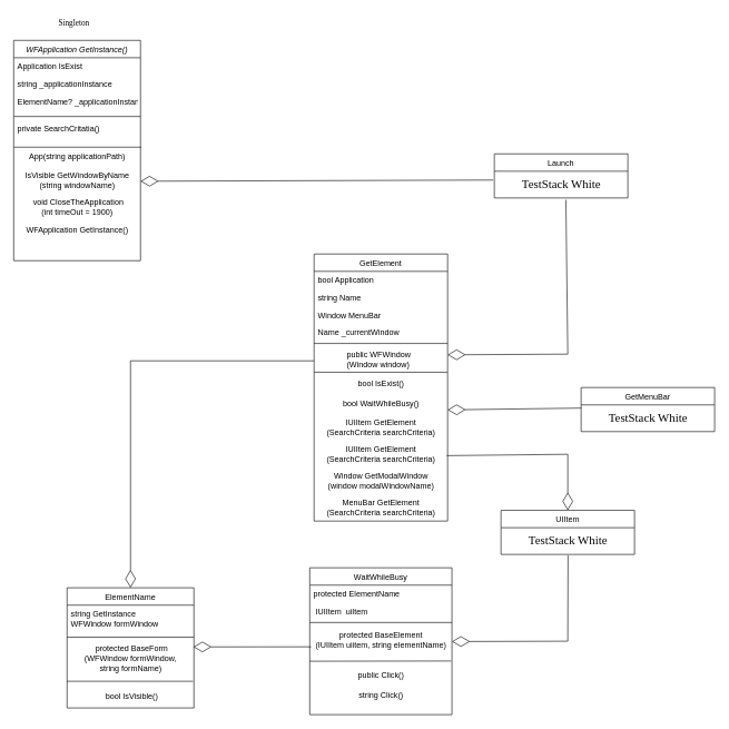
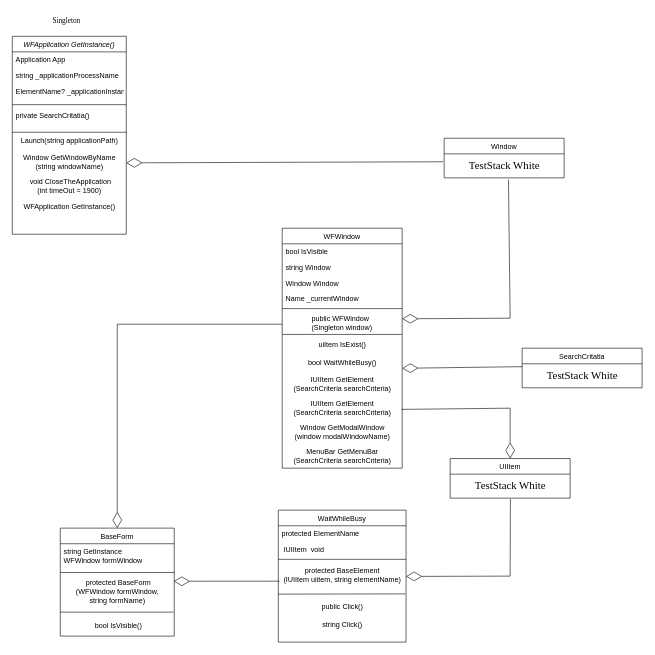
- <mxCell id="3" value="Application IsExist" style="text;align=left;verticalAlign=top;spacingLeft=4;spacingRight=4;overflow=hidden;rotatable=0;points=[[0,0.5],[1,0.5]];portConstraint=eastwest;" parent="2" vertex="1"><mxGeometry y="26" width="190" height="26" as="geometry" /></mxCell>
+ <mxCell id="3" value="Application App" style="text;align=left;verticalAlign=top;spacingLeft=4;spacingRight=4;overflow=hidden;rotatable=0;points=[[0,0.5],[1,0.5]];portConstraint=eastwest;" parent="2" vertex="1"><mxGeometry y="26" width="190" height="26" as="geometry" /></mxCell>
- <mxCell id="4" value="string _applicationInstance" style="text;align=left;verticalAlign=top;spacingLeft=4;spacingRight=4;overflow=hidden;rotatable=0;points=[[0,0.5],[1,0.5]];portConstraint=eastwest;rounded=0;shadow=0;html=0;" parent="2" vertex="1"><mxGeometry y="52" width="190" height="26" as="geometry" /></mxCell>
+ <mxCell id="4" value="string _applicationProcessName" style="text;align=left;verticalAlign=top;spacingLeft=4;spacingRight=4;overflow=hidden;rotatable=0;points=[[0,0.5],[1,0.5]];portConstraint=eastwest;rounded=0;shadow=0;html=0;" parent="2" vertex="1"><mxGeometry y="52" width="190" height="26" as="geometry" /></mxCell>
- <mxCell id="9" value="App(string applicationPath)" style="text;html=1;align=center;verticalAlign=middle;resizable=0;points=[];autosize=1;strokeColor=none;fillColor=none;" parent="2" vertex="1"><mxGeometry y="160" width="190" height="30" as="geometry" /></mxCell>
+ <mxCell id="9" value="Launch(string applicationPath)" style="text;html=1;align=center;verticalAlign=middle;resizable=0;points=[];autosize=1;strokeColor=none;fillColor=none;" parent="2" vertex="1"><mxGeometry y="160" width="190" height="30" as="geometry" /></mxCell>
- <mxCell id="42" value="Launch" style="swimlane;fontStyle=0;align=center;verticalAlign=top;childLayout=stackLayout;horizontal=1;startSize=26;horizontalStack=0;resizeParent=1;resizeLast=0;collapsible=1;marginBottom=0;rounded=0;shadow=0;strokeWidth=1;" parent="1" vertex="1"><mxGeometry x="740" y="230" width="200" height="66" as="geometry"><mxRectangle x="550" y="140" width="160" height="26" as="alternateBounds" /></mxGeometry></mxCell>
+ <mxCell id="42" value="Window" style="swimlane;fontStyle=0;align=center;verticalAlign=top;childLayout=stackLayout;horizontal=1;startSize=26;horizontalStack=0;resizeParent=1;resizeLast=0;collapsible=1;marginBottom=0;rounded=0;shadow=0;strokeWidth=1;" parent="1" vertex="1"><mxGeometry x="740" y="230" width="200" height="66" as="geometry"><mxRectangle x="550" y="140" width="160" height="26" as="alternateBounds" /></mxGeometry></mxCell>
- <mxCell id="10" value="IsVisible GetWindowByName&lt;br&gt;(string windowName)" style="text;html=1;align=center;verticalAlign=middle;resizable=0;points=[];autosize=1;strokeColor=none;fillColor=none;" parent="2" vertex="1"><mxGeometry y="190" width="190" height="40" as="geometry" /></mxCell>
+ <mxCell id="10" value="Window GetWindowByName&lt;br&gt;(string windowName)" style="text;html=1;align=center;verticalAlign=middle;resizable=0;points=[];autosize=1;strokeColor=none;fillColor=none;" parent="2" vertex="1"><mxGeometry y="190" width="190" height="40" as="geometry" /></mxCell>
- <mxCell id="27" value="GetElement" style="swimlane;fontStyle=0;align=center;verticalAlign=top;childLayout=stackLayout;horizontal=1;startSize=26;horizontalStack=0;resizeParent=1;resizeLast=0;collapsible=1;marginBottom=0;rounded=0;shadow=0;strokeWidth=1;" parent="1" vertex="1"><mxGeometry x="470" y="380" width="200" height="400" as="geometry"><mxRectangle x="550" y="140" width="160" height="26" as="alternateBounds" /></mxGeometry></mxCell>
+ <mxCell id="27" value="WFWindow" style="swimlane;fontStyle=0;align=center;verticalAlign=top;childLayout=stackLayout;horizontal=1;startSize=26;horizontalStack=0;resizeParent=1;resizeLast=0;collapsible=1;marginBottom=0;rounded=0;shadow=0;strokeWidth=1;" parent="1" vertex="1"><mxGeometry x="470" y="380" width="200" height="400" as="geometry"><mxRectangle x="550" y="140" width="160" height="26" as="alternateBounds" /></mxGeometry></mxCell>
- <mxCell id="28" value="bool Application" style="text;align=left;verticalAlign=top;spacingLeft=4;spacingRight=4;overflow=hidden;rotatable=0;points=[[0,0.5],[1,0.5]];portConstraint=eastwest;" parent="27" vertex="1"><mxGeometry y="26" width="200" height="26" as="geometry" /></mxCell>
+ <mxCell id="28" value="bool IsVisible" style="text;align=left;verticalAlign=top;spacingLeft=4;spacingRight=4;overflow=hidden;rotatable=0;points=[[0,0.5],[1,0.5]];portConstraint=eastwest;" parent="27" vertex="1"><mxGeometry y="26" width="200" height="26" as="geometry" /></mxCell>
- <mxCell id="29" value="string Name" style="text;align=left;verticalAlign=top;spacingLeft=4;spacingRight=4;overflow=hidden;rotatable=0;points=[[0,0.5],[1,0.5]];portConstraint=eastwest;rounded=0;shadow=0;html=0;" parent="27" vertex="1"><mxGeometry y="52" width="200" height="26" as="geometry" /></mxCell>
+ <mxCell id="29" value="string Window" style="text;align=left;verticalAlign=top;spacingLeft=4;spacingRight=4;overflow=hidden;rotatable=0;points=[[0,0.5],[1,0.5]];portConstraint=eastwest;rounded=0;shadow=0;html=0;" parent="27" vertex="1"><mxGeometry y="52" width="200" height="26" as="geometry" /></mxCell>
- <mxCell id="30" value="Window MenuBar" style="text;align=left;verticalAlign=top;spacingLeft=4;spacingRight=4;overflow=hidden;rotatable=0;points=[[0,0.5],[1,0.5]];portConstraint=eastwest;rounded=0;shadow=0;html=0;" parent="27" vertex="1"><mxGeometry y="78" width="200" height="26" as="geometry" /></mxCell>
+ <mxCell id="30" value="Window Window" style="text;align=left;verticalAlign=top;spacingLeft=4;spacingRight=4;overflow=hidden;rotatable=0;points=[[0,0.5],[1,0.5]];portConstraint=eastwest;rounded=0;shadow=0;html=0;" parent="27" vertex="1"><mxGeometry y="78" width="200" height="26" as="geometry" /></mxCell>
- <mxCell id="33" value="             public WFWindow&#10;             (Window window)" style="text;align=left;verticalAlign=top;spacingLeft=4;spacingRight=4;overflow=hidden;rotatable=0;points=[[0,0.5],[1,0.5]];portConstraint=eastwest;" parent="27" vertex="1"><mxGeometry y="138" width="200" height="42" as="geometry" /></mxCell>
+ <mxCell id="33" value="             public WFWindow&#10;             (Singleton window)" style="text;align=left;verticalAlign=top;spacingLeft=4;spacingRight=4;overflow=hidden;rotatable=0;points=[[0,0.5],[1,0.5]];portConstraint=eastwest;" parent="27" vertex="1"><mxGeometry y="138" width="200" height="42" as="geometry" /></mxCell>
- <mxCell id="34" value="bool IsExist()" style="text;html=1;align=center;verticalAlign=middle;resizable=0;points=[];autosize=1;strokeColor=none;fillColor=none;" parent="27" vertex="1"><mxGeometry y="180" width="200" height="30" as="geometry" /></mxCell>
+ <mxCell id="34" value="uiItem IsExist()" style="text;html=1;align=center;verticalAlign=middle;resizable=0;points=[];autosize=1;strokeColor=none;fillColor=none;" parent="27" vertex="1"><mxGeometry y="180" width="200" height="30" as="geometry" /></mxCell>
- <mxCell id="44" value="GetMenuBar" style="swimlane;fontStyle=0;align=center;verticalAlign=top;childLayout=stackLayout;horizontal=1;startSize=26;horizontalStack=0;resizeParent=1;resizeLast=0;collapsible=1;marginBottom=0;rounded=0;shadow=0;strokeWidth=1;" parent="1" vertex="1"><mxGeometry x="870" y="580" width="200" height="66" as="geometry"><mxRectangle x="550" y="140" width="160" height="26" as="alternateBounds" /></mxGeometry></mxCell>
+ <mxCell id="44" value="SearchCritatia" style="swimlane;fontStyle=0;align=center;verticalAlign=top;childLayout=stackLayout;horizontal=1;startSize=26;horizontalStack=0;resizeParent=1;resizeLast=0;collapsible=1;marginBottom=0;rounded=0;shadow=0;strokeWidth=1;" parent="1" vertex="1"><mxGeometry x="870" y="580" width="200" height="66" as="geometry"><mxRectangle x="550" y="140" width="160" height="26" as="alternateBounds" /></mxGeometry></mxCell>
- <mxCell id="39" value="MenuBar GetElement&lt;br&gt;(SearchCriteria searchCriteria)" style="text;html=1;align=center;verticalAlign=middle;resizable=0;points=[];autosize=1;strokeColor=none;fillColor=none;" parent="27" vertex="1"><mxGeometry y="360" width="200" height="40" as="geometry" /></mxCell>
+ <mxCell id="39" value="MenuBar GetMenuBar&lt;br&gt;(SearchCriteria searchCriteria)" style="text;html=1;align=center;verticalAlign=middle;resizable=0;points=[];autosize=1;strokeColor=none;fillColor=none;" parent="27" vertex="1"><mxGeometry y="360" width="200" height="40" as="geometry" /></mxCell>
- <mxCell id="21" value="ElementName" style="swimlane;fontStyle=0;align=center;verticalAlign=top;childLayout=stackLayout;horizontal=1;startSize=26;horizontalStack=0;resizeParent=1;resizeLast=0;collapsible=1;marginBottom=0;rounded=0;shadow=0;strokeWidth=1;" parent="1" vertex="1"><mxGeometry x="100" y="880" width="190" height="180" as="geometry"><mxRectangle x="340" y="380" width="170" height="26" as="alternateBounds" /></mxGeometry></mxCell>
+ <mxCell id="21" value="BaseForm" style="swimlane;fontStyle=0;align=center;verticalAlign=top;childLayout=stackLayout;horizontal=1;startSize=26;horizontalStack=0;resizeParent=1;resizeLast=0;collapsible=1;marginBottom=0;rounded=0;shadow=0;strokeWidth=1;" parent="1" vertex="1"><mxGeometry x="100" y="880" width="190" height="180" as="geometry"><mxRectangle x="340" y="380" width="170" height="26" as="alternateBounds" /></mxGeometry></mxCell>
- <mxCell id="15" value=" IUIItem  uiItem" style="text;align=left;verticalAlign=top;spacingLeft=4;spacingRight=4;overflow=hidden;rotatable=0;points=[[0,0.5],[1,0.5]];portConstraint=eastwest;rounded=0;shadow=0;html=0;" parent="13" vertex="1"><mxGeometry y="52" width="213" height="26" as="geometry" /></mxCell>
+ <mxCell id="15" value=" IUIItem  void" style="text;align=left;verticalAlign=top;spacingLeft=4;spacingRight=4;overflow=hidden;rotatable=0;points=[[0,0.5],[1,0.5]];portConstraint=eastwest;rounded=0;shadow=0;html=0;" parent="13" vertex="1"><mxGeometry y="52" width="213" height="26" as="geometry" /></mxCell>
